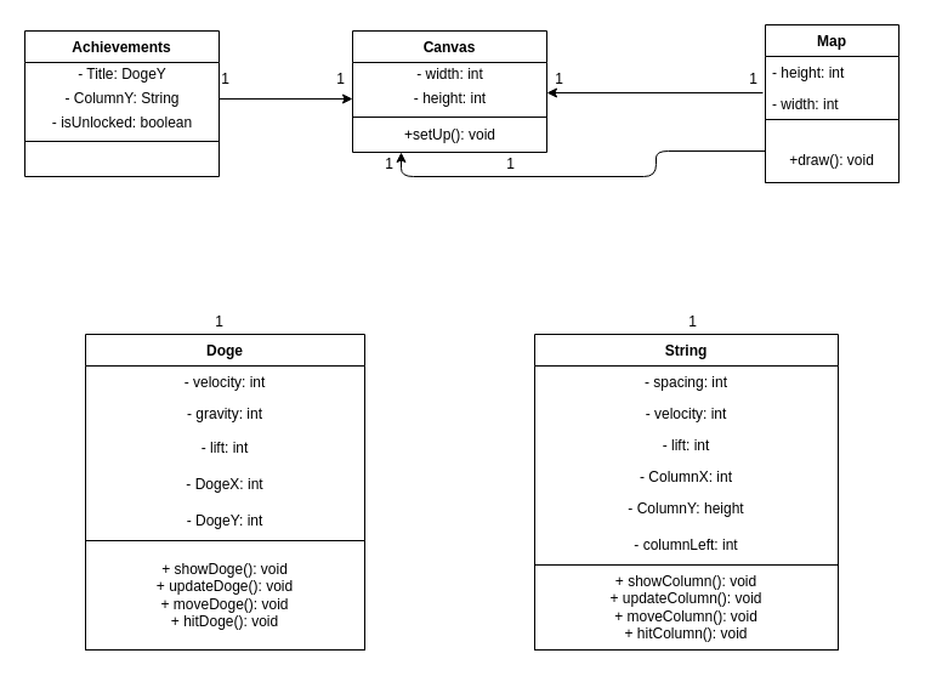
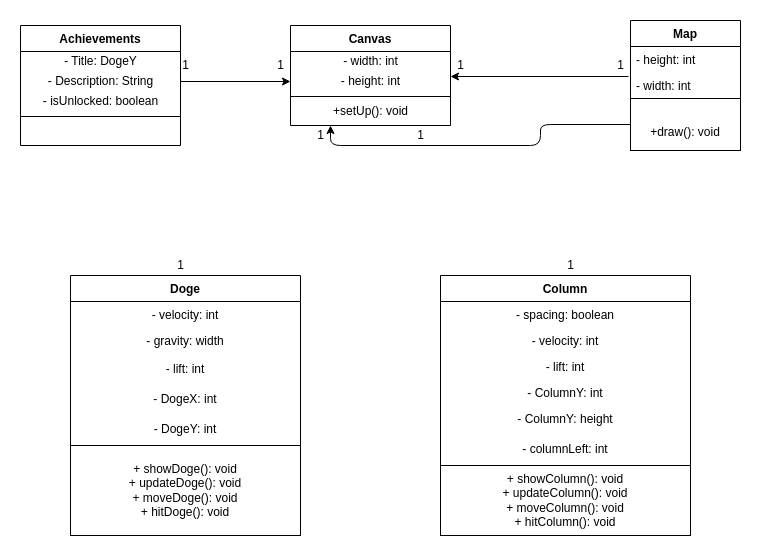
- <mxCell id="28" value="- ColumnY: String" style="text;html=1;align=center;verticalAlign=middle;resizable=0;points=[];autosize=1;strokeColor=none;" parent="26" vertex="1"><mxGeometry y="46" width="160" height="20" as="geometry" /></mxCell>
+ <mxCell id="28" value="- Description: String" style="text;html=1;align=center;verticalAlign=middle;resizable=0;points=[];autosize=1;strokeColor=none;" parent="26" vertex="1"><mxGeometry y="46" width="160" height="20" as="geometry" /></mxCell>
- <mxCell id="18" value="String" style="swimlane;fontStyle=1;align=center;verticalAlign=top;childLayout=stackLayout;horizontal=1;startSize=26;horizontalStack=0;resizeParent=1;resizeLast=0;collapsible=1;marginBottom=0;rounded=0;shadow=0;strokeWidth=1;" parent="1" vertex="1"><mxGeometry x="440" y="275" width="250" height="260" as="geometry"><mxRectangle x="550" y="140" width="160" height="26" as="alternateBounds" /></mxGeometry></mxCell>
+ <mxCell id="18" value="Column" style="swimlane;fontStyle=1;align=center;verticalAlign=top;childLayout=stackLayout;horizontal=1;startSize=26;horizontalStack=0;resizeParent=1;resizeLast=0;collapsible=1;marginBottom=0;rounded=0;shadow=0;strokeWidth=1;" parent="1" vertex="1"><mxGeometry x="440" y="275" width="250" height="260" as="geometry"><mxRectangle x="550" y="140" width="160" height="26" as="alternateBounds" /></mxGeometry></mxCell>
- <mxCell id="19" value="- spacing: int" style="text;align=center;verticalAlign=top;spacingLeft=4;spacingRight=4;overflow=hidden;rotatable=0;points=[[0,0.5],[1,0.5]];portConstraint=eastwest;" parent="18" vertex="1"><mxGeometry y="26" width="250" height="26" as="geometry" /></mxCell>
+ <mxCell id="19" value="- spacing: boolean" style="text;align=center;verticalAlign=top;spacingLeft=4;spacingRight=4;overflow=hidden;rotatable=0;points=[[0,0.5],[1,0.5]];portConstraint=eastwest;" parent="18" vertex="1"><mxGeometry y="26" width="250" height="26" as="geometry" /></mxCell>
- <mxCell id="9" value="- gravity: int" style="text;align=center;verticalAlign=top;spacingLeft=4;spacingRight=4;overflow=hidden;rotatable=0;points=[[0,0.5],[1,0.5]];portConstraint=eastwest;rounded=0;shadow=0;html=0;" parent="7" vertex="1"><mxGeometry y="52" width="230" height="28" as="geometry" /></mxCell>
+ <mxCell id="9" value="- gravity: width" style="text;align=center;verticalAlign=top;spacingLeft=4;spacingRight=4;overflow=hidden;rotatable=0;points=[[0,0.5],[1,0.5]];portConstraint=eastwest;rounded=0;shadow=0;html=0;" parent="7" vertex="1"><mxGeometry y="52" width="230" height="28" as="geometry" /></mxCell>
- <mxCell id="22" value="- ColumnX: int" style="text;align=center;verticalAlign=top;spacingLeft=4;spacingRight=4;overflow=hidden;rotatable=0;points=[[0,0.5],[1,0.5]];portConstraint=eastwest;rounded=0;shadow=0;html=0;" parent="18" vertex="1"><mxGeometry y="104" width="250" height="26" as="geometry" /></mxCell>
+ <mxCell id="22" value="- ColumnY: int" style="text;align=center;verticalAlign=top;spacingLeft=4;spacingRight=4;overflow=hidden;rotatable=0;points=[[0,0.5],[1,0.5]];portConstraint=eastwest;rounded=0;shadow=0;html=0;" parent="18" vertex="1"><mxGeometry y="104" width="250" height="26" as="geometry" /></mxCell>
